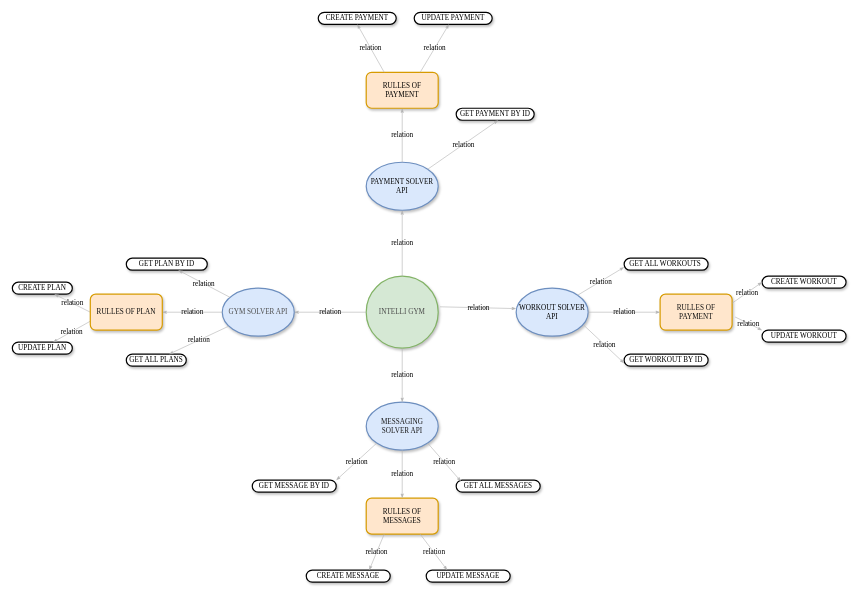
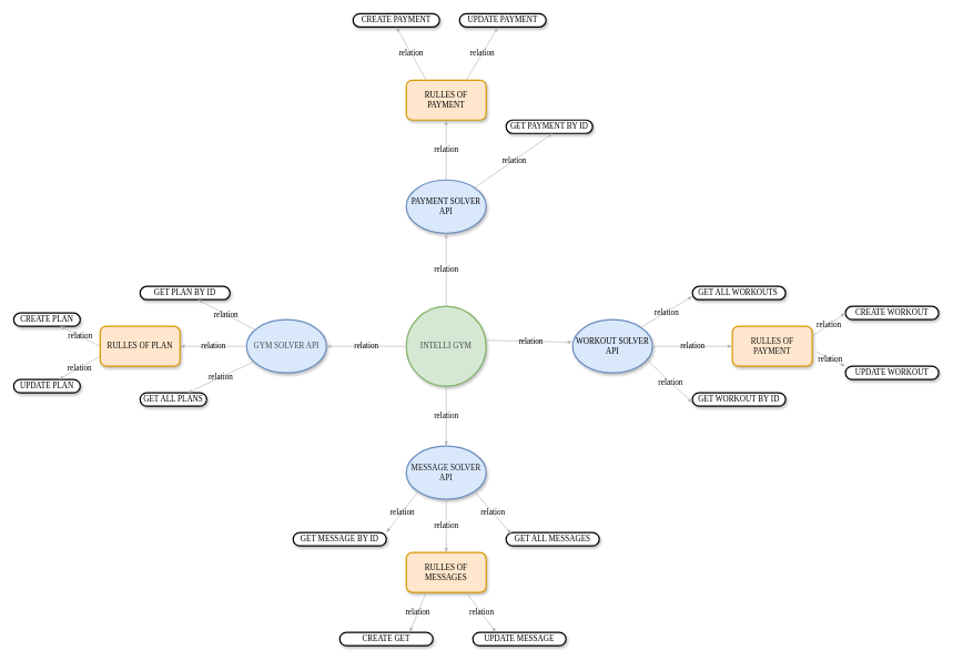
- <mxCell id="6" value="MESSAGING SOLVER API" style="ellipse;whiteSpace=wrap;html=1;rounded=1;shadow=1;comic=0;labelBackgroundColor=none;strokeWidth=2;fontFamily=Verdana;fontSize=12;align=center;fillColor=#dae8fc;strokeColor=#6c8ebf;fontColor=#1C1C1C;" parent="1" vertex="1"><mxGeometry x="610" y="670" width="120" height="80" as="geometry" /></mxCell>
+ <mxCell id="6" value="MESSAGE SOLVER API" style="ellipse;whiteSpace=wrap;html=1;rounded=1;shadow=1;comic=0;labelBackgroundColor=none;strokeWidth=2;fontFamily=Verdana;fontSize=12;align=center;fillColor=#dae8fc;strokeColor=#6c8ebf;fontColor=#1C1C1C;" parent="1" vertex="1"><mxGeometry x="610" y="670" width="120" height="80" as="geometry" /></mxCell>
- <mxCell id="41" value="GET MESSAGE BY ID" style="whiteSpace=wrap;html=1;rounded=1;shadow=1;comic=0;labelBackgroundColor=none;strokeWidth=2;fontFamily=Verdana;fontSize=12;align=center;arcSize=50;" parent="1" vertex="1"><mxGeometry x="420" y="800" width="140" height="20" as="geometry" /></mxCell>
+ <mxCell id="41" value="GET MESSAGE BY ID" style="whiteSpace=wrap;html=1;rounded=1;shadow=1;comic=0;labelBackgroundColor=none;strokeWidth=2;fontFamily=Verdana;fontSize=12;align=center;arcSize=50;" parent="1" vertex="1"><mxGeometry x="440" y="800" width="140" height="20" as="geometry" /></mxCell>
- <mxCell id="46" value="CREATE MESSAGE" style="whiteSpace=wrap;html=1;rounded=1;shadow=1;comic=0;labelBackgroundColor=none;strokeWidth=2;fontFamily=Verdana;fontSize=12;align=center;arcSize=50;" parent="1" vertex="1"><mxGeometry x="510" y="950" width="140" height="20" as="geometry" /></mxCell>
+ <mxCell id="46" value="CREATE GET" style="whiteSpace=wrap;html=1;rounded=1;shadow=1;comic=0;labelBackgroundColor=none;strokeWidth=2;fontFamily=Verdana;fontSize=12;align=center;arcSize=50;" parent="1" vertex="1"><mxGeometry x="510" y="950" width="140" height="20" as="geometry" /></mxCell>
